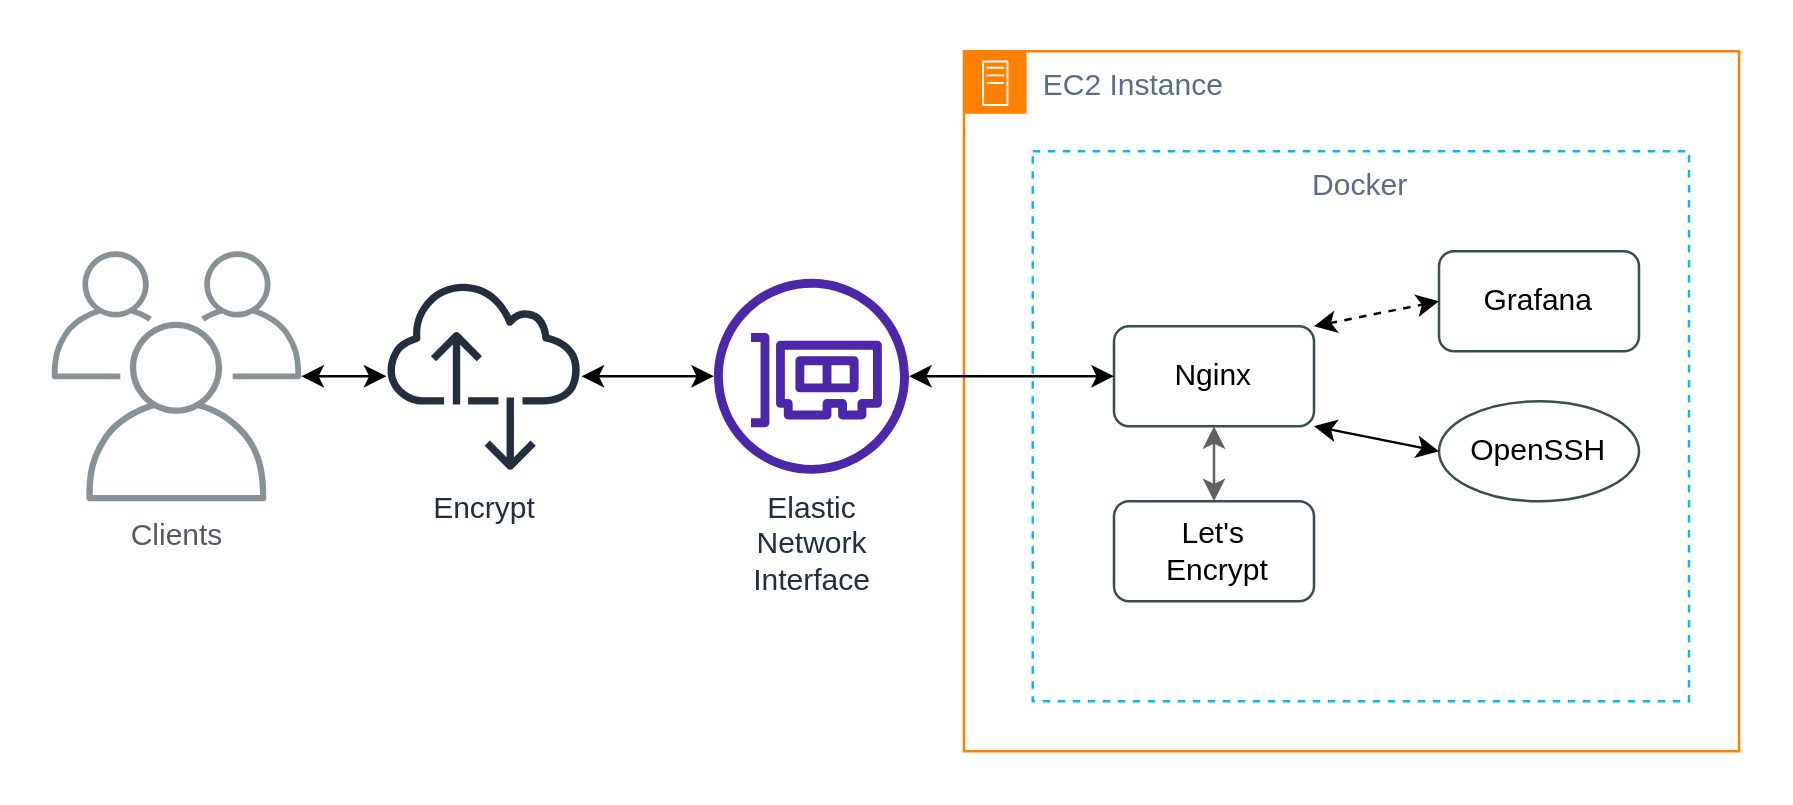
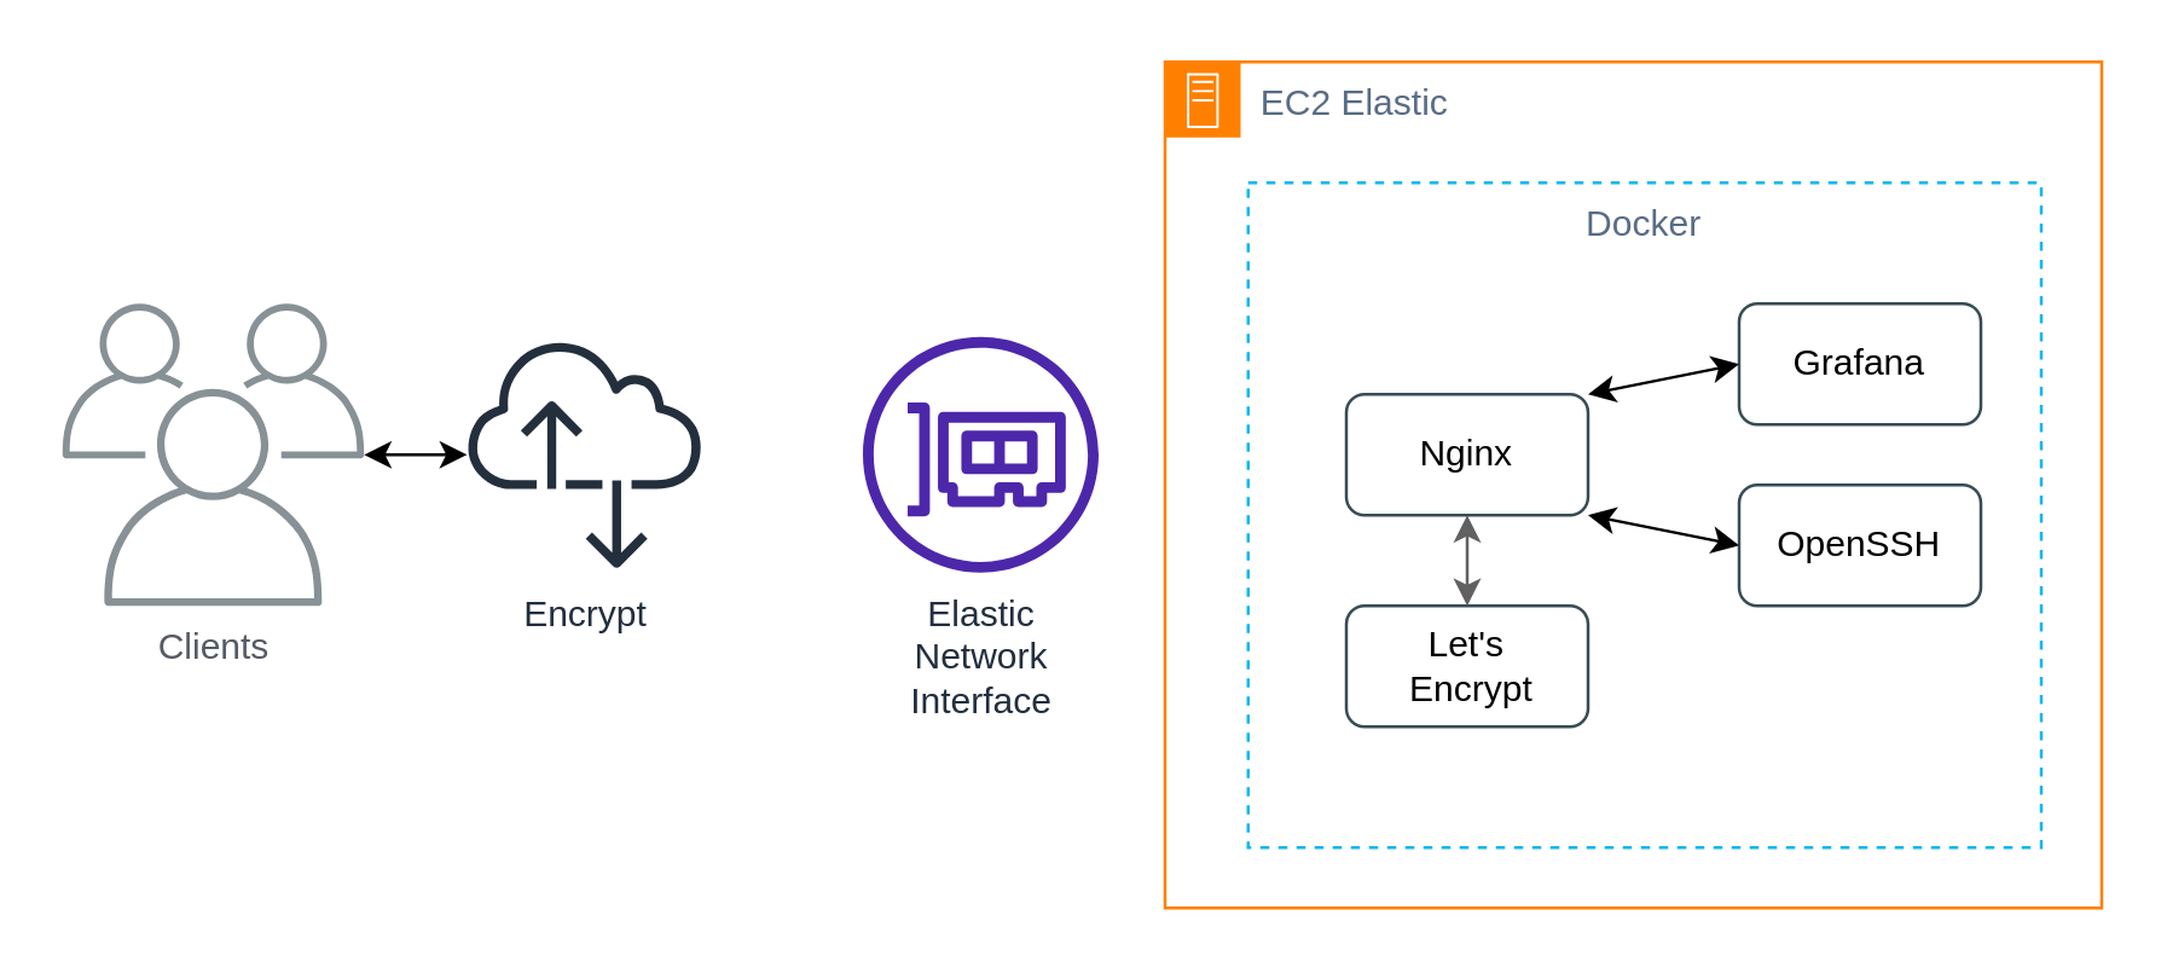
- <mxCell id="2" value="EC2 Instance" style="points=[[0,0],[0.25,0],[0.5,0],[0.75,0],[1,0],[1,0.25],[1,0.5],[1,0.75],[1,1],[0.75,1],[0.5,1],[0.25,1],[0,1],[0,0.75],[0,0.5],[0,0.25]];outlineConnect=0;gradientColor=none;html=1;whiteSpace=wrap;fontSize=12;fontStyle=0;container=1;pointerEvents=0;collapsible=0;recursiveResize=0;shape=mxgraph.aws4.group;grIcon=mxgraph.aws4.group_on_premise;strokeColor=#FF8000;fillColor=none;verticalAlign=top;align=left;spacingLeft=30;fontColor=#5A6C86;dashed=0;" parent="1" vertex="1"><mxGeometry x="385" y="20" width="310" height="280" as="geometry" /></mxCell>
+ <mxCell id="2" value="EC2 Elastic" style="points=[[0,0],[0.25,0],[0.5,0],[0.75,0],[1,0],[1,0.25],[1,0.5],[1,0.75],[1,1],[0.75,1],[0.5,1],[0.25,1],[0,1],[0,0.75],[0,0.5],[0,0.25]];outlineConnect=0;gradientColor=none;html=1;whiteSpace=wrap;fontSize=12;fontStyle=0;container=1;pointerEvents=0;collapsible=0;recursiveResize=0;shape=mxgraph.aws4.group;grIcon=mxgraph.aws4.group_on_premise;strokeColor=#FF8000;fillColor=none;verticalAlign=top;align=left;spacingLeft=30;fontColor=#5A6C86;dashed=0;" parent="1" vertex="1"><mxGeometry x="385" y="20" width="310" height="280" as="geometry" /></mxCell>
- <mxCell id="7" style="edgeStyle=none;html=1;exitX=1;exitY=0;exitDx=0;exitDy=0;entryX=0;entryY=0.5;entryDx=0;entryDy=0;startArrow=classic;startFill=1;dashed=1;" parent="1" source="10" target="4" edge="1"><mxGeometry relative="1" as="geometry" /></mxCell>
+ <mxCell id="7" style="edgeStyle=none;html=1;exitX=1;exitY=0;exitDx=0;exitDy=0;entryX=0;entryY=0.5;entryDx=0;entryDy=0;startArrow=classic;startFill=1;" parent="1" source="10" target="4" edge="1"><mxGeometry relative="1" as="geometry" /></mxCell>
- <mxCell id="15" value="" style="edgeStyle=none;html=1;startArrow=classic;startFill=1;strokeColor=#000000;" parent="1" source="16" target="12" edge="1"><mxGeometry relative="1" as="geometry" /></mxCell>
- <mxCell id="11" value="" style="edgeStyle=none;html=1;startArrow=classic;startFill=1;strokeColor=#000000;" parent="1" source="12" target="10" edge="1"><mxGeometry relative="1" as="geometry" /></mxCell>
- <mxCell id="6" value="OpenSSH" style="ellipse;whiteSpace=wrap;html=1;strokeColor=#384d54;" parent="1" vertex="1"><mxGeometry x="575" y="160" width="80" height="40" as="geometry" /></mxCell>
+ <mxCell id="6" value="OpenSSH" style="rounded=1;whiteSpace=wrap;html=1;strokeColor=#384d54;" parent="1" vertex="1"><mxGeometry x="575" y="160" width="80" height="40" as="geometry" /></mxCell>
